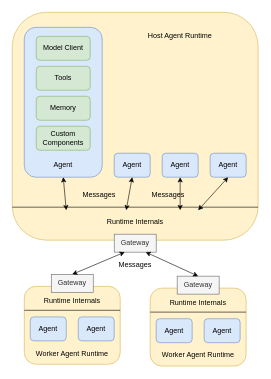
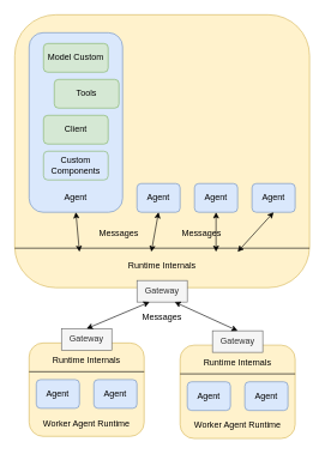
- <mxCell id="15" value="Host Agent Runtime" style="text;html=1;align=center;verticalAlign=middle;whiteSpace=wrap;rounded=0;" parent="1" vertex="1"><mxGeometry x="235" y="45" width="130" height="30" as="geometry" /></mxCell>
- <mxCell id="5" value="Model Client" style="rounded=1;whiteSpace=wrap;html=1;fillColor=#d5e8d4;strokeColor=#82b366;" parent="1" vertex="1"><mxGeometry x="60" y="60" width="90" height="40" as="geometry" /></mxCell>
+ <mxCell id="5" value="Model Custom" style="rounded=1;whiteSpace=wrap;html=1;fillColor=#d5e8d4;strokeColor=#82b366;" parent="1" vertex="1"><mxGeometry x="60" y="60" width="90" height="40" as="geometry" /></mxCell>
- <mxCell id="6" value="Tools" style="rounded=1;whiteSpace=wrap;html=1;fillColor=#d5e8d4;strokeColor=#82b366;" parent="1" vertex="1"><mxGeometry x="60" y="110" width="90" height="40" as="geometry" /></mxCell>
+ <mxCell id="6" value="Tools" style="rounded=1;whiteSpace=wrap;html=1;fillColor=#d5e8d4;strokeColor=#82b366;" parent="1" vertex="1"><mxGeometry x="75" y="110" width="90" height="40" as="geometry" /></mxCell>
- <mxCell id="7" value="Memory" style="rounded=1;whiteSpace=wrap;html=1;fillColor=#d5e8d4;strokeColor=#82b366;" parent="1" vertex="1"><mxGeometry x="60" y="160" width="90" height="40" as="geometry" /></mxCell>
+ <mxCell id="7" value="Client" style="rounded=1;whiteSpace=wrap;html=1;fillColor=#d5e8d4;strokeColor=#82b366;" parent="1" vertex="1"><mxGeometry x="60" y="160" width="90" height="40" as="geometry" /></mxCell>
- <mxCell id="8" value="Custom Components" style="rounded=1;whiteSpace=wrap;html=1;fillColor=#d5e8d4;strokeColor=#82b366;" parent="1" vertex="1"><mxGeometry x="60" y="210" width="90" height="40" as="geometry" /></mxCell>
+ <mxCell id="8" value="Custom Components" style="rounded=1;whiteSpace=wrap;html=1;fillColor=#dae8fc;strokeColor=#82b366;" parent="1" vertex="1"><mxGeometry x="60" y="210" width="90" height="40" as="geometry" /></mxCell>
